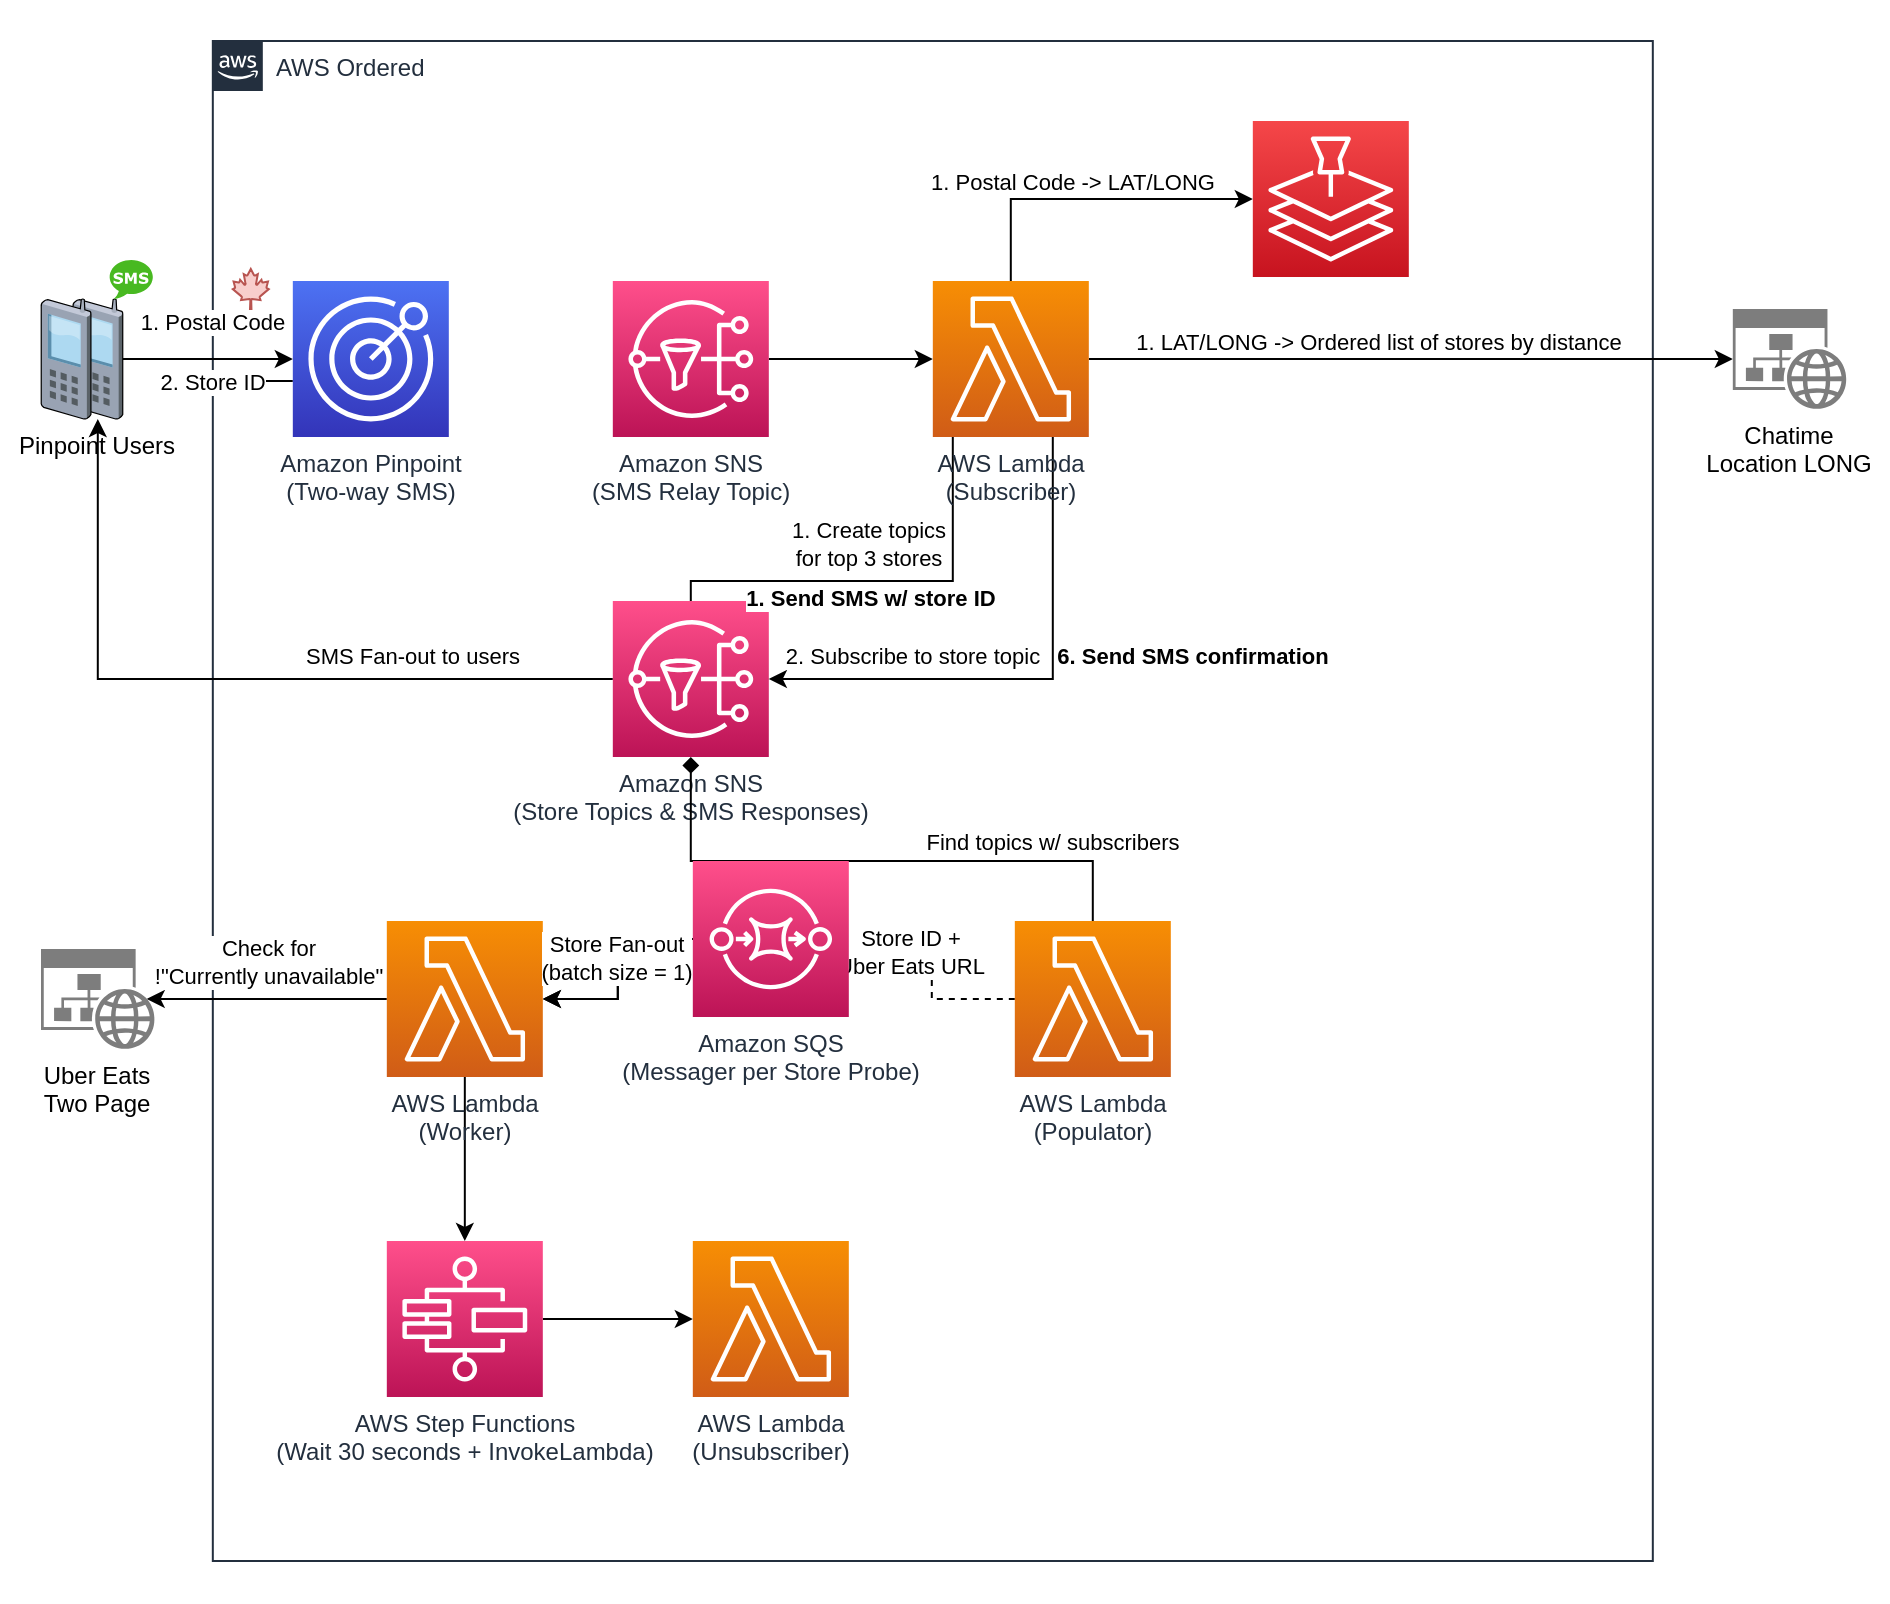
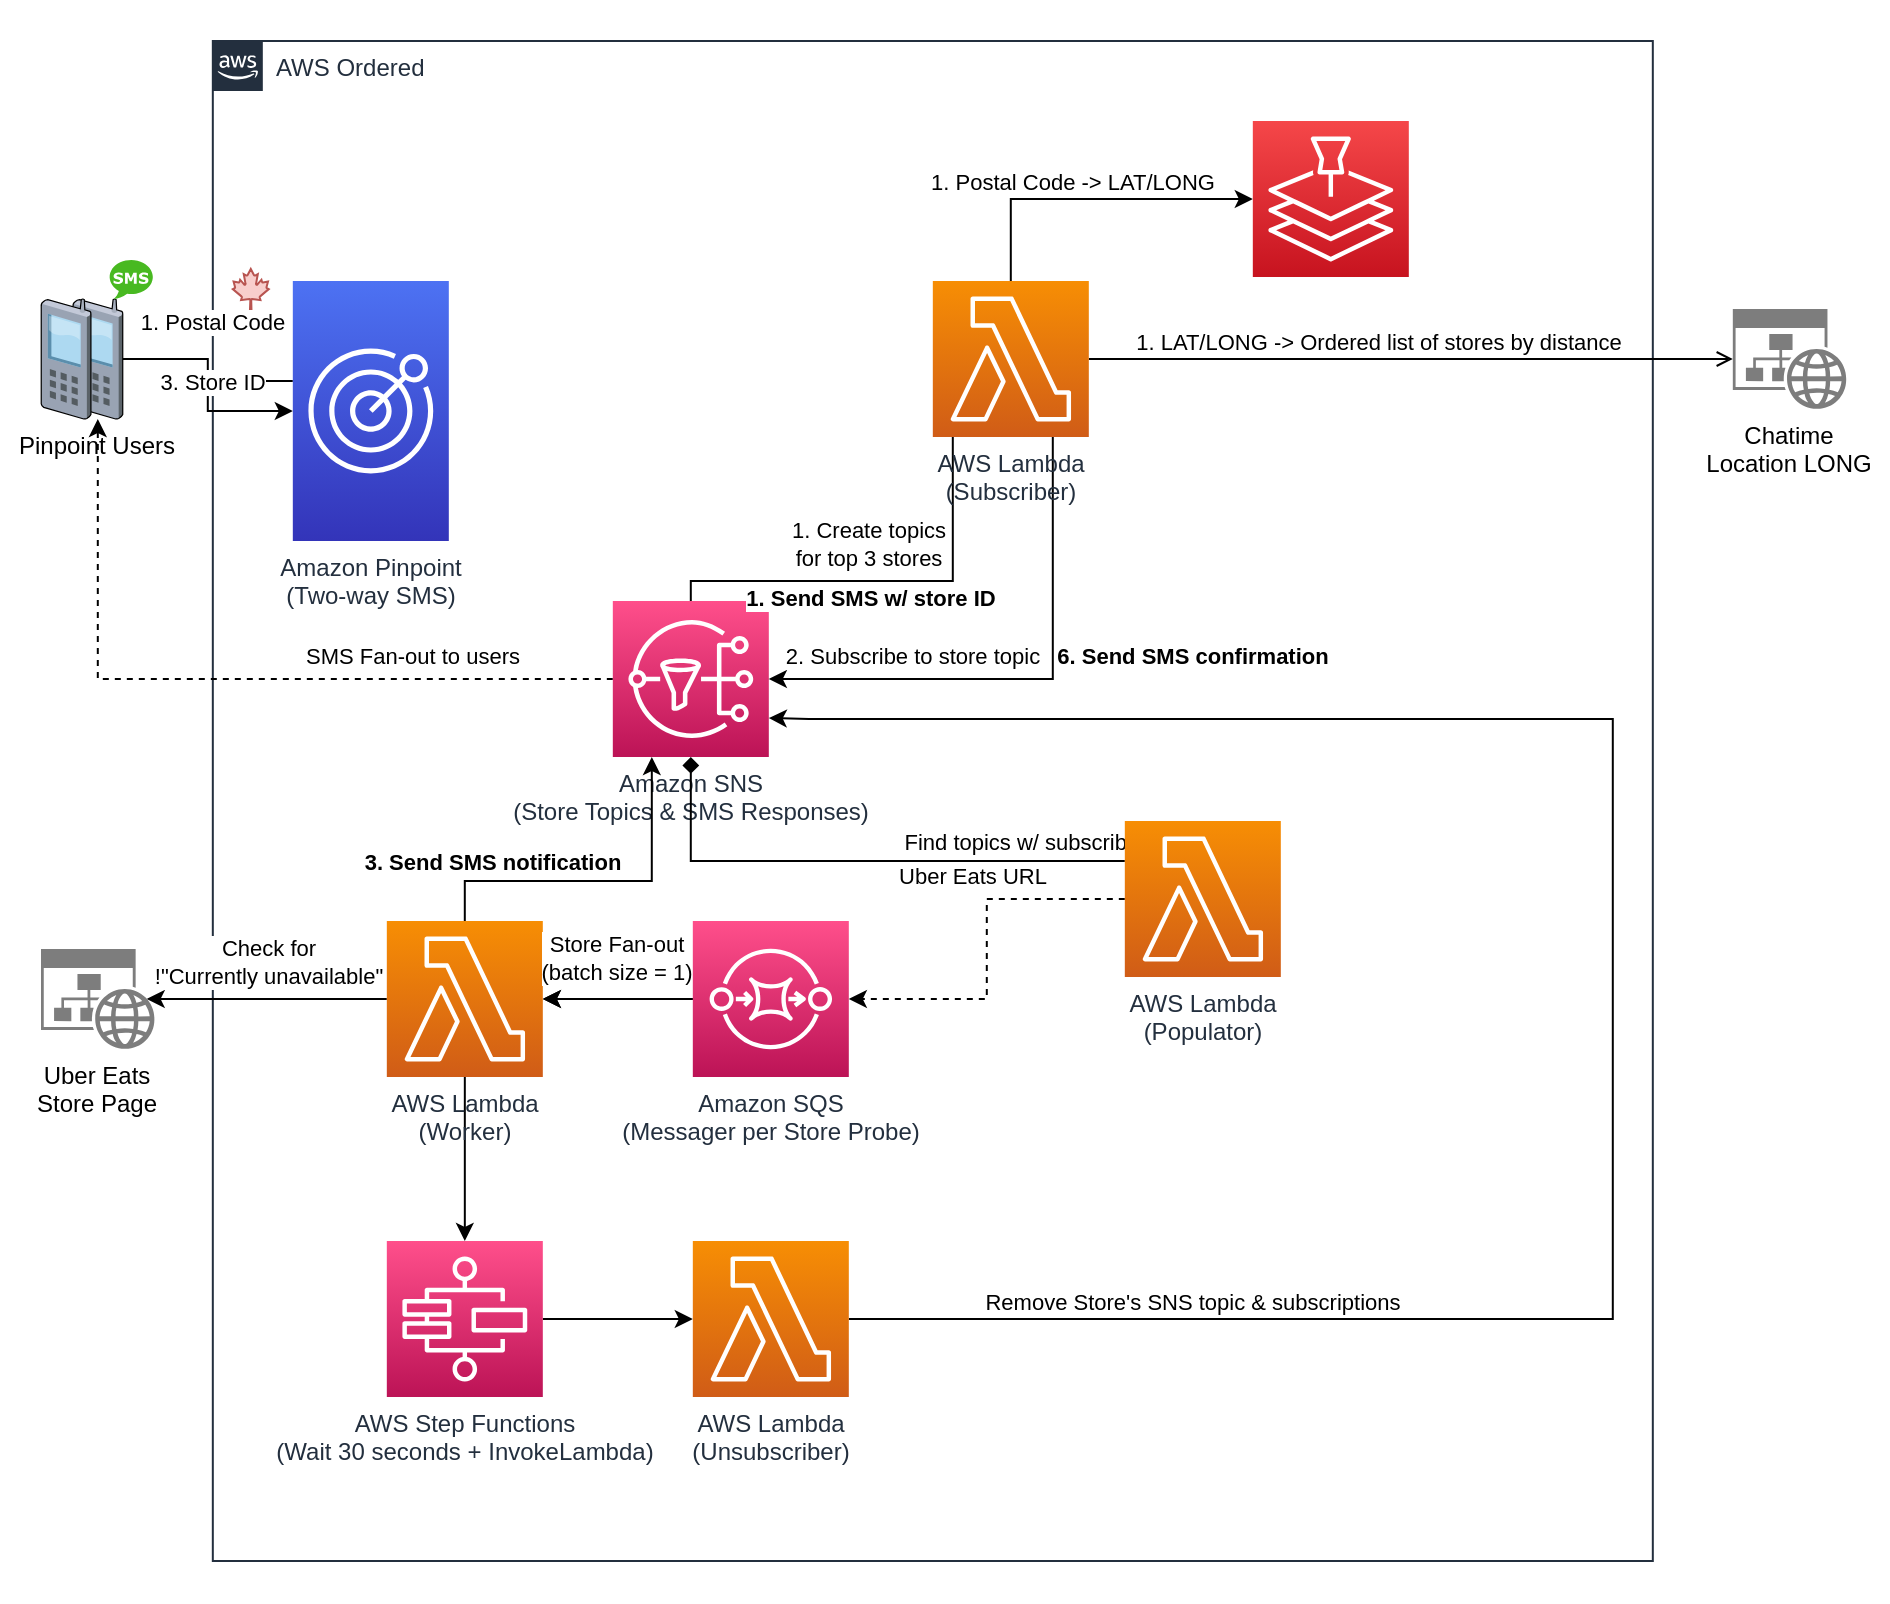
- <mxCell id="4" value="Amazon Pinpoint&lt;br&gt;(Two-way SMS)" style="sketch=0;points=[[0,0,0],[0.25,0,0],[0.5,0,0],[0.75,0,0],[1,0,0],[0,1,0],[0.25,1,0],[0.5,1,0],[0.75,1,0],[1,1,0],[0,0.25,0],[0,0.5,0],[0,0.75,0],[1,0.25,0],[1,0.5,0],[1,0.75,0]];outlineConnect=0;fontColor=#232F3E;gradientColor=#4D72F3;gradientDirection=north;fillColor=#3334B9;strokeColor=#ffffff;dashed=0;verticalLabelPosition=bottom;verticalAlign=top;align=center;html=1;fontSize=12;fontStyle=0;aspect=fixed;shape=mxgraph.aws4.resourceIcon;resIcon=mxgraph.aws4.pinpoint;" vertex="1" parent="1"><mxGeometry x="145.91" y="140" width="78" height="78" as="geometry" /></mxCell>
+ <mxCell id="4" value="Amazon Pinpoint&lt;br&gt;(Two-way SMS)" style="sketch=0;points=[[0,0,0],[0.25,0,0],[0.5,0,0],[0.75,0,0],[1,0,0],[0,1,0],[0.25,1,0],[0.5,1,0],[0.75,1,0],[1,1,0],[0,0.25,0],[0,0.5,0],[0,0.75,0],[1,0.25,0],[1,0.5,0],[1,0.75,0]];outlineConnect=0;fontColor=#232F3E;gradientColor=#4D72F3;gradientDirection=north;fillColor=#3334B9;strokeColor=#ffffff;dashed=0;verticalLabelPosition=bottom;verticalAlign=top;align=center;html=1;fontSize=12;fontStyle=0;aspect=fixed;shape=mxgraph.aws4.resourceIcon;resIcon=mxgraph.aws4.pinpoint;" vertex="1" parent="1"><mxGeometry x="145.91" y="140" width="78" height="130" as="geometry" /></mxCell>
- <mxCell id="10" value="Amazon SNS&lt;br&gt;(SMS Relay Topic)" style="sketch=0;points=[[0,0,0],[0.25,0,0],[0.5,0,0],[0.75,0,0],[1,0,0],[0,1,0],[0.25,1,0],[0.5,1,0],[0.75,1,0],[1,1,0],[0,0.25,0],[0,0.5,0],[0,0.75,0],[1,0.25,0],[1,0.5,0],[1,0.75,0]];outlineConnect=0;fontColor=#232F3E;gradientColor=#FF4F8B;gradientDirection=north;fillColor=#BC1356;strokeColor=#ffffff;dashed=0;verticalLabelPosition=bottom;verticalAlign=top;align=center;html=1;fontSize=12;fontStyle=0;aspect=fixed;shape=mxgraph.aws4.resourceIcon;resIcon=mxgraph.aws4.sns;" vertex="1" parent="1"><mxGeometry x="305.91" y="140" width="78" height="78" as="geometry" /></mxCell>
- <mxCell id="9" style="edgeStyle=orthogonalEdgeStyle;rounded=0;orthogonalLoop=1;jettySize=auto;html=1;entryX=0;entryY=0.5;entryDx=0;entryDy=0;entryPerimeter=0;" edge="1" parent="1" source="10" target="18"><mxGeometry relative="1" as="geometry" /></mxCell>
- <mxCell id="13" style="edgeStyle=orthogonalEdgeStyle;rounded=0;orthogonalLoop=1;jettySize=auto;html=1;entryX=0;entryY=0.5;entryDx=0;entryDy=0;entryPerimeter=0;" edge="1" parent="1" source="18" target="20"><mxGeometry relative="1" as="geometry" /></mxCell>
+ <mxCell id="13" style="edgeStyle=orthogonalEdgeStyle;rounded=0;orthogonalLoop=1;jettySize=auto;html=1;entryX=0;entryY=0.5;entryDx=0;entryDy=0;entryPerimeter=0;endArrow=open;" edge="1" parent="1" source="18" target="20"><mxGeometry relative="1" as="geometry" /></mxCell>
- <mxCell id="26" value="2. Store ID" style="edgeLabel;html=1;align=center;verticalAlign=middle;resizable=0;points=[];" vertex="1" connectable="0" parent="1"><mxGeometry x="105.91" y="190" as="geometry" /></mxCell>
+ <mxCell id="26" value="3. Store ID" style="edgeLabel;html=1;align=center;verticalAlign=middle;resizable=0;points=[];" vertex="1" connectable="0" parent="1"><mxGeometry x="105.91" y="190" as="geometry" /></mxCell>
- <mxCell id="21" style="edgeStyle=orthogonalEdgeStyle;rounded=0;orthogonalLoop=1;jettySize=auto;html=1;" edge="1" parent="1" source="23" target="6"><mxGeometry relative="1" as="geometry" /></mxCell>
+ <mxCell id="21" style="edgeStyle=orthogonalEdgeStyle;rounded=0;orthogonalLoop=1;jettySize=auto;html=1;dashed=1;" edge="1" parent="1" source="23" target="6"><mxGeometry relative="1" as="geometry" /></mxCell>
+ <mxCell id="39" style="edgeStyle=orthogonalEdgeStyle;rounded=0;orthogonalLoop=1;jettySize=auto;html=1;entryX=0.25;entryY=1;entryDx=0;entryDy=0;entryPerimeter=0;" edge="1" parent="1" source="42" target="23"><mxGeometry relative="1" as="geometry"><Array as="points"><mxPoint x="231.91" y="440" /><mxPoint x="325.91" y="440" /></Array></mxGeometry></mxCell>
+ <mxCell id="40" value="3. Send SMS notification" style="edgeLabel;html=1;align=center;verticalAlign=middle;resizable=0;points=[];fontStyle=1" vertex="1" connectable="0" parent="39"><mxGeometry x="-0.476" y="1" relative="1" as="geometry"><mxPoint x="-12" y="-9" as="offset" /></mxGeometry></mxCell>
- <mxCell id="36" value="Amazon SQS&lt;br&gt;(Messager per Store Probe)" style="sketch=0;points=[[0,0,0],[0.25,0,0],[0.5,0,0],[0.75,0,0],[1,0,0],[0,1,0],[0.25,1,0],[0.5,1,0],[0.75,1,0],[1,1,0],[0,0.25,0],[0,0.5,0],[0,0.75,0],[1,0.25,0],[1,0.5,0],[1,0.75,0]];outlineConnect=0;fontColor=#232F3E;gradientColor=#FF4F8B;gradientDirection=north;fillColor=#BC1356;strokeColor=#ffffff;dashed=0;verticalLabelPosition=bottom;verticalAlign=top;align=center;html=1;fontSize=12;fontStyle=0;aspect=fixed;shape=mxgraph.aws4.resourceIcon;resIcon=mxgraph.aws4.sqs;" vertex="1" parent="1"><mxGeometry x="345.91" y="430" width="78" height="78" as="geometry" /></mxCell>
+ <mxCell id="36" value="Amazon SQS&lt;br&gt;(Messager per Store Probe)" style="sketch=0;points=[[0,0,0],[0.25,0,0],[0.5,0,0],[0.75,0,0],[1,0,0],[0,1,0],[0.25,1,0],[0.5,1,0],[0.75,1,0],[1,1,0],[0,0.25,0],[0,0.5,0],[0,0.75,0],[1,0.25,0],[1,0.5,0],[1,0.75,0]];outlineConnect=0;fontColor=#232F3E;gradientColor=#FF4F8B;gradientDirection=north;fillColor=#BC1356;strokeColor=#ffffff;dashed=0;verticalLabelPosition=bottom;verticalAlign=top;align=center;html=1;fontSize=12;fontStyle=0;aspect=fixed;shape=mxgraph.aws4.resourceIcon;resIcon=mxgraph.aws4.sqs;" vertex="1" parent="1"><mxGeometry x="345.91" y="460" width="78" height="78" as="geometry" /></mxCell>
+ <mxCell id="47" style="edgeStyle=orthogonalEdgeStyle;rounded=0;orthogonalLoop=1;jettySize=auto;html=1;entryX=1;entryY=0.75;entryDx=0;entryDy=0;entryPerimeter=0;" edge="1" parent="1" source="49" target="23"><mxGeometry relative="1" as="geometry"><Array as="points"><mxPoint x="805.91" y="659" /><mxPoint x="805.91" y="359" /><mxPoint x="403.91" y="359" /></Array></mxGeometry></mxCell>
+ <mxCell id="48" value="Remove Store's SNS topic &amp;amp; subscriptions" style="edgeLabel;html=1;align=center;verticalAlign=middle;resizable=0;points=[];" vertex="1" connectable="0" parent="47"><mxGeometry x="-0.705" y="-1" relative="1" as="geometry"><mxPoint x="9" y="-10" as="offset" /></mxGeometry></mxCell>
- <mxCell id="33" value="AWS Lambda&lt;br&gt;(Populator)" style="sketch=0;points=[[0,0,0],[0.25,0,0],[0.5,0,0],[0.75,0,0],[1,0,0],[0,1,0],[0.25,1,0],[0.5,1,0],[0.75,1,0],[1,1,0],[0,0.25,0],[0,0.5,0],[0,0.75,0],[1,0.25,0],[1,0.5,0],[1,0.75,0]];outlineConnect=0;fontColor=#232F3E;gradientColor=#F78E04;gradientDirection=north;fillColor=#D05C17;strokeColor=#ffffff;dashed=0;verticalLabelPosition=bottom;verticalAlign=top;align=center;html=1;fontSize=12;fontStyle=0;aspect=fixed;shape=mxgraph.aws4.resourceIcon;resIcon=mxgraph.aws4.lambda;" vertex="1" parent="1"><mxGeometry x="506.91" y="460" width="78" height="78" as="geometry" /></mxCell>
+ <mxCell id="33" value="AWS Lambda&lt;br&gt;(Populator)" style="sketch=0;points=[[0,0,0],[0.25,0,0],[0.5,0,0],[0.75,0,0],[1,0,0],[0,1,0],[0.25,1,0],[0.5,1,0],[0.75,1,0],[1,1,0],[0,0.25,0],[0,0.5,0],[0,0.75,0],[1,0.25,0],[1,0.5,0],[1,0.75,0]];outlineConnect=0;fontColor=#232F3E;gradientColor=#F78E04;gradientDirection=north;fillColor=#D05C17;strokeColor=#ffffff;dashed=0;verticalLabelPosition=bottom;verticalAlign=top;align=center;html=1;fontSize=12;fontStyle=0;aspect=fixed;shape=mxgraph.aws4.resourceIcon;resIcon=mxgraph.aws4.lambda;" vertex="1" parent="1"><mxGeometry x="561.91" y="410" width="78" height="78" as="geometry" /></mxCell>
- <mxCell id="44" value="Uber Eats&lt;br&gt;Two Page" style="sketch=0;aspect=fixed;pointerEvents=1;shadow=0;dashed=0;html=1;strokeColor=none;labelPosition=center;verticalLabelPosition=bottom;verticalAlign=top;align=center;shape=mxgraph.mscae.enterprise.website_generic;fillColor=#7D7D7D;" vertex="1" parent="1"><mxGeometry x="20" y="474" width="56.82" height="50" as="geometry" /></mxCell>
+ <mxCell id="44" value="Uber Eats&lt;br&gt;Store Page" style="sketch=0;aspect=fixed;pointerEvents=1;shadow=0;dashed=0;html=1;strokeColor=none;labelPosition=center;verticalLabelPosition=bottom;verticalAlign=top;align=center;shape=mxgraph.mscae.enterprise.website_generic;fillColor=#7D7D7D;" vertex="1" parent="1"><mxGeometry x="20" y="474" width="56.82" height="50" as="geometry" /></mxCell>
